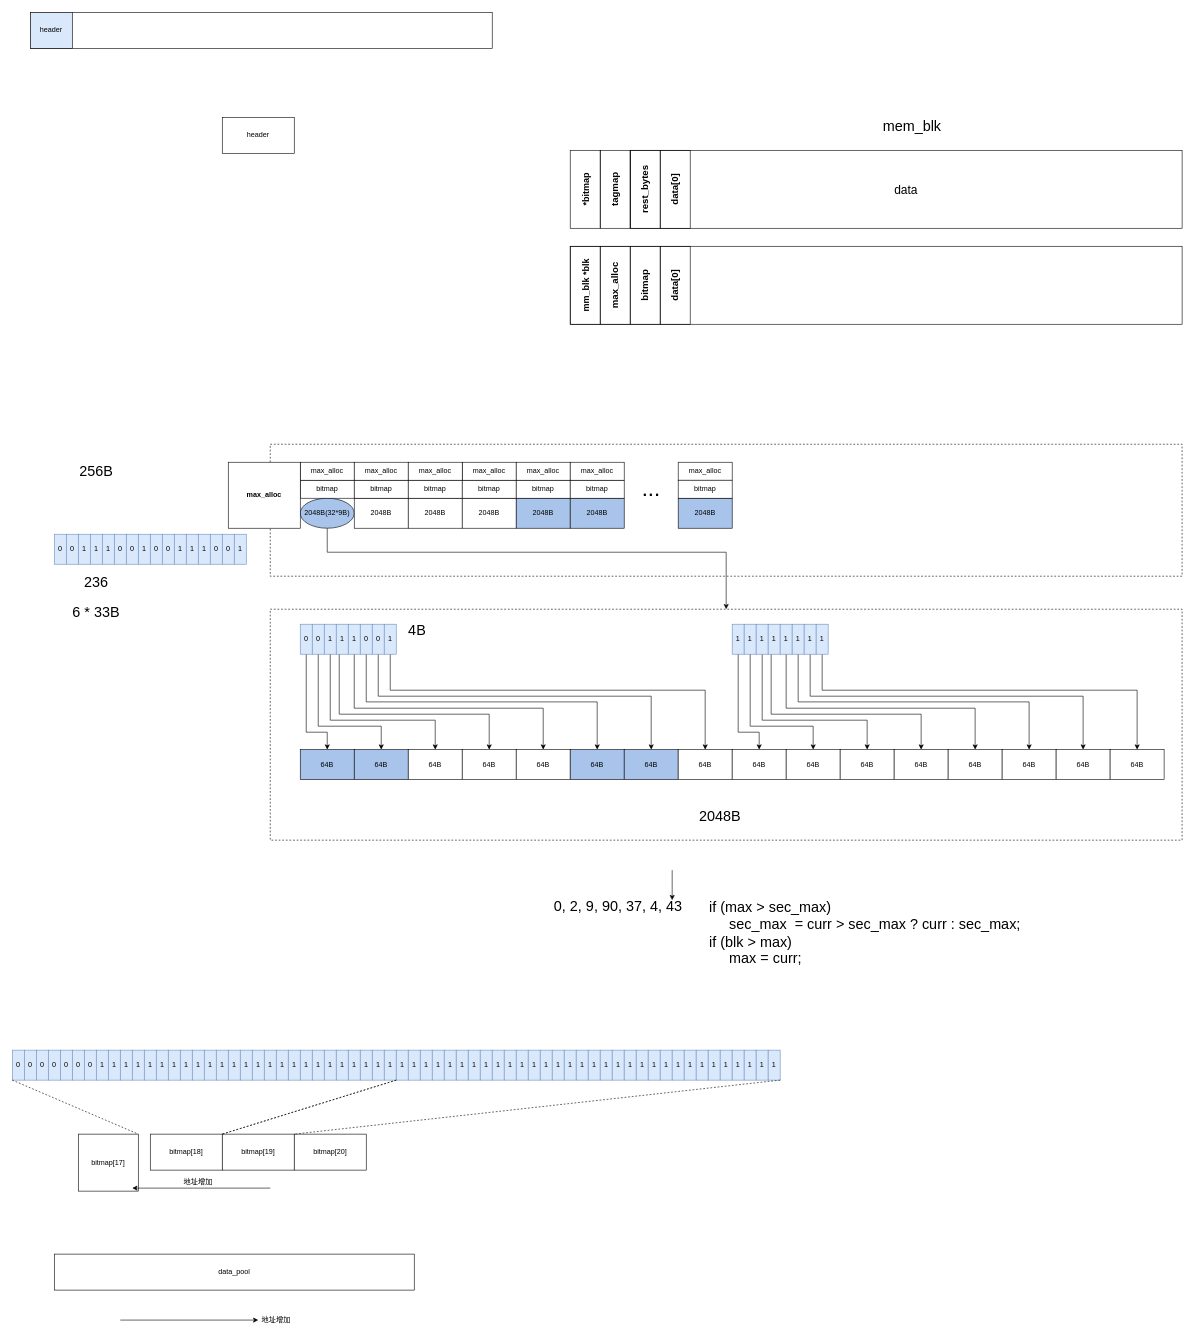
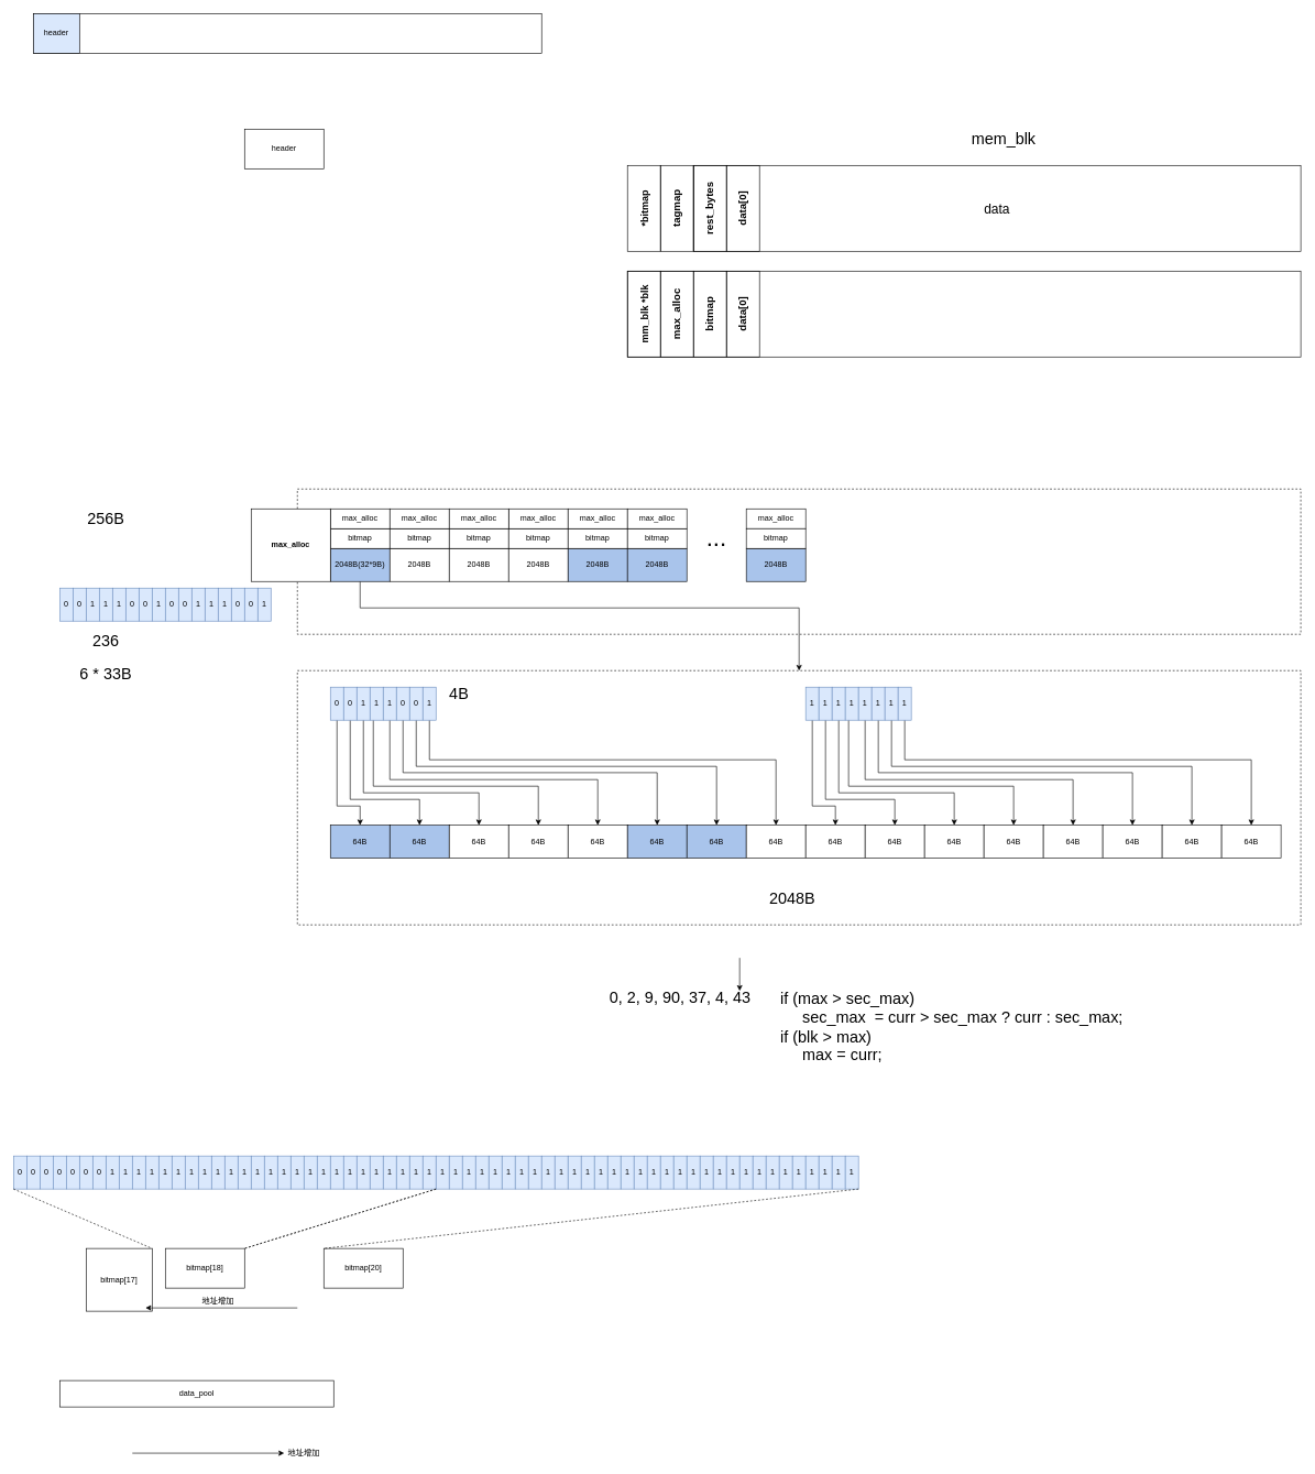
- <mxCell id="54" value="2048B(32*9B)" style="ellipse;whiteSpace=wrap;html=1;fillColor=#A9C4EB;" parent="1" vertex="1"><mxGeometry x="500" y="830" width="90" height="50" as="geometry" /></mxCell>
+ <mxCell id="54" value="2048B(32*9B)" style="rounded=0;whiteSpace=wrap;html=1;fillColor=#A9C4EB;" parent="1" vertex="1"><mxGeometry x="500" y="830" width="90" height="50" as="geometry" /></mxCell>
- <mxCell id="148" value="&lt;span&gt;bitmap[19]&lt;/span&gt;" style="rounded=0;whiteSpace=wrap;html=1;" vertex="1" parent="1"><mxGeometry x="370" y="1890" width="120" height="60" as="geometry" /></mxCell>
- <mxCell id="152" value="data_pool" style="rounded=0;whiteSpace=wrap;html=1;" vertex="1" parent="1"><mxGeometry x="90" y="2090" width="600" height="60" as="geometry" /></mxCell>
+ <mxCell id="152" value="data_pool" style="rounded=0;whiteSpace=wrap;html=1;" vertex="1" parent="1"><mxGeometry x="90" y="2090" width="415" height="40" as="geometry" /></mxCell>
